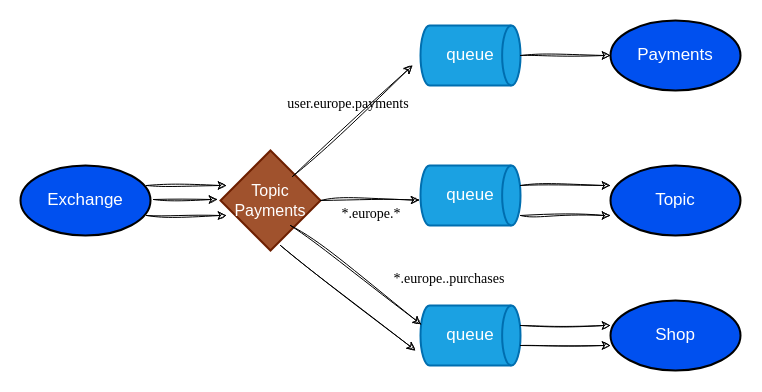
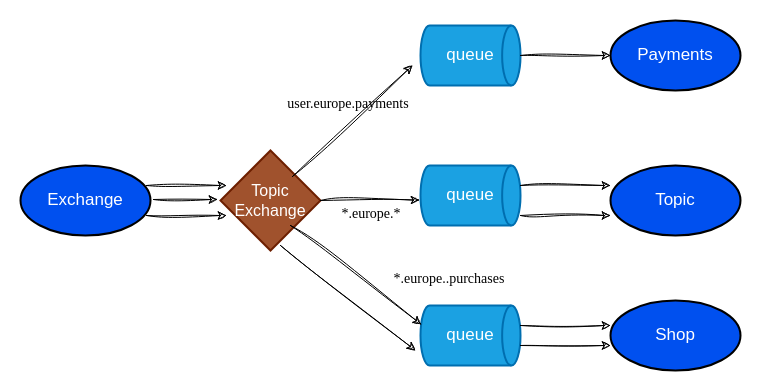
- <mxCell id="3" value="Topic Payments" style="strokeWidth=2;html=1;shape=mxgraph.flowchart.decision;whiteSpace=wrap;fillColor=#a0522d;strokeColor=#6D1F00;fontColor=#ffffff;fontSize=16;rounded=0;" vertex="1" parent="1"><mxGeometry x="220" y="150" width="100" height="100" as="geometry" /></mxCell>
+ <mxCell id="3" value="Topic Exchange" style="strokeWidth=2;html=1;shape=mxgraph.flowchart.decision;whiteSpace=wrap;fillColor=#a0522d;strokeColor=#6D1F00;fontColor=#ffffff;fontSize=16;rounded=0;" vertex="1" parent="1"><mxGeometry x="220" y="150" width="100" height="100" as="geometry" /></mxCell>
